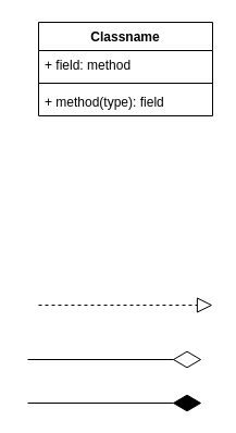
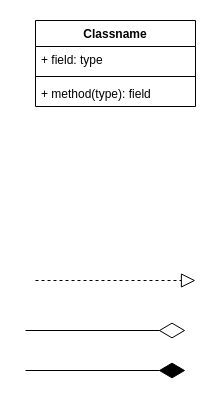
- <mxCell id="3" value="+ field: method" style="text;strokeColor=none;fillColor=none;align=left;verticalAlign=top;spacingLeft=4;spacingRight=4;overflow=hidden;rotatable=0;points=[[0,0.5],[1,0.5]];portConstraint=eastwest;whiteSpace=wrap;html=1;" vertex="1" parent="2"><mxGeometry y="26" width="160" height="26" as="geometry" /></mxCell>
+ <mxCell id="3" value="+ field: type" style="text;strokeColor=none;fillColor=none;align=left;verticalAlign=top;spacingLeft=4;spacingRight=4;overflow=hidden;rotatable=0;points=[[0,0.5],[1,0.5]];portConstraint=eastwest;whiteSpace=wrap;html=1;" vertex="1" parent="2"><mxGeometry y="26" width="160" height="26" as="geometry" /></mxCell>
